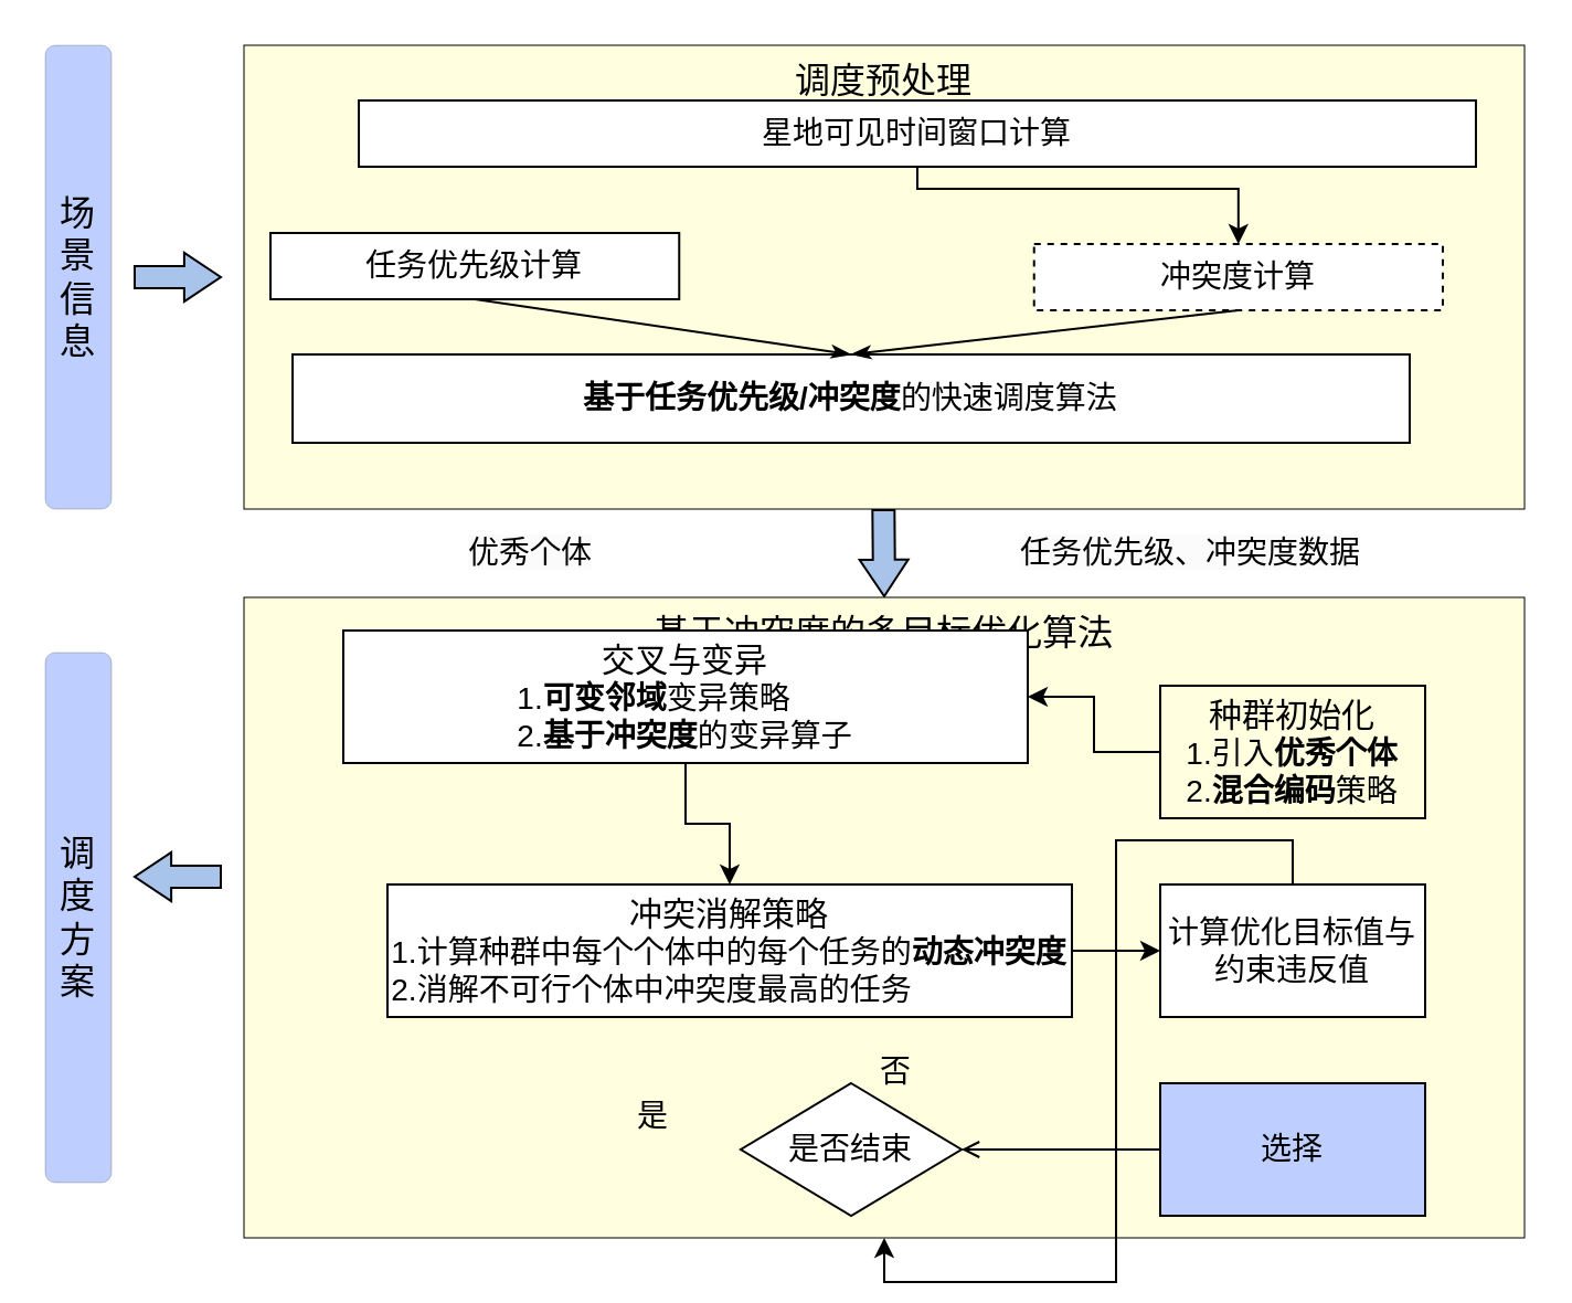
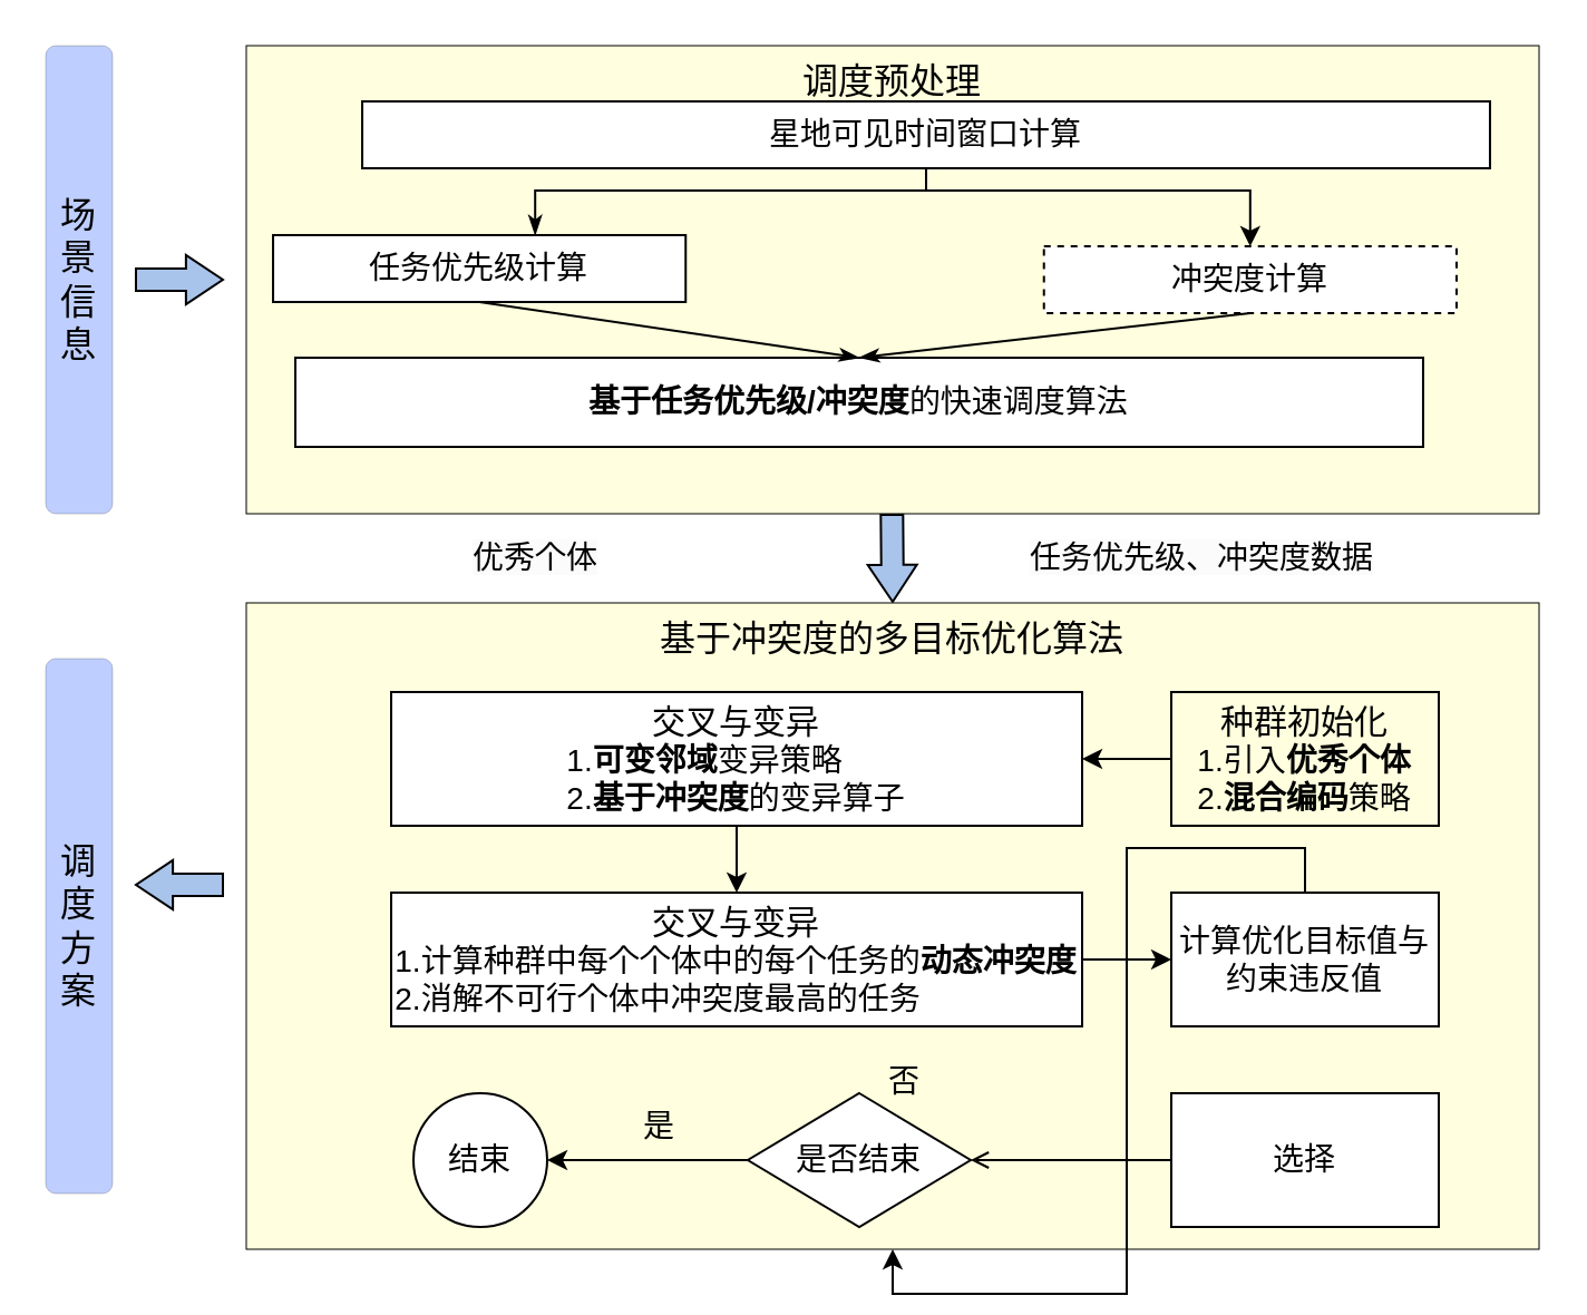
+ <mxCell id="18" style="edgeStyle=orthogonalEdgeStyle;rounded=0;orthogonalLoop=1;jettySize=auto;html=1;exitX=0.5;exitY=1;exitDx=0;exitDy=0;endArrow=classicThin;endFill=1;fontFamily=Helvetica;fontSize=14;" edge="1" parent="14" source="16" target="17"><mxGeometry relative="1" as="geometry"><Array as="points"><mxPoint x="129.574" y="65" /></Array></mxGeometry></mxCell>
- <mxCell id="11" value="&lt;font style=&quot;font-size: 15px;&quot;&gt;交叉与变异&lt;/font&gt;&lt;br style=&quot;font-size: 14px;&quot;&gt;&lt;div style=&quot;text-align: left; font-size: 14px;&quot;&gt;&lt;span style=&quot;font-size: 14px; background-color: initial;&quot;&gt;1.&lt;b style=&quot;font-size: 14px;&quot;&gt;可变邻域&lt;/b&gt;变异策略&lt;/span&gt;&lt;/div&gt;&lt;font style=&quot;font-size: 14px;&quot;&gt;&lt;div style=&quot;text-align: left; font-size: 14px;&quot;&gt;&lt;span style=&quot;background-color: initial; font-size: 14px;&quot;&gt;2.&lt;b style=&quot;font-size: 14px;&quot;&gt;基于冲突度&lt;/b&gt;的变异算子&lt;/span&gt;&lt;/div&gt;&lt;/font&gt;" style="rounded=0;whiteSpace=wrap;html=1;fontFamily=Helvetica;fontSize=14;verticalAlign=middle;" vertex="1" parent="1"><mxGeometry x="155" y="285" width="310" height="60" as="geometry" /></mxCell>
+ <mxCell id="11" value="&lt;font style=&quot;font-size: 15px;&quot;&gt;交叉与变异&lt;/font&gt;&lt;br style=&quot;font-size: 14px;&quot;&gt;&lt;div style=&quot;text-align: left; font-size: 14px;&quot;&gt;&lt;span style=&quot;font-size: 14px; background-color: initial;&quot;&gt;1.&lt;b style=&quot;font-size: 14px;&quot;&gt;可变邻域&lt;/b&gt;变异策略&lt;/span&gt;&lt;/div&gt;&lt;font style=&quot;font-size: 14px;&quot;&gt;&lt;div style=&quot;text-align: left; font-size: 14px;&quot;&gt;&lt;span style=&quot;background-color: initial; font-size: 14px;&quot;&gt;2.&lt;b style=&quot;font-size: 14px;&quot;&gt;基于冲突度&lt;/b&gt;的变异算子&lt;/span&gt;&lt;/div&gt;&lt;/font&gt;" style="rounded=0;whiteSpace=wrap;html=1;fontFamily=Helvetica;fontSize=14;verticalAlign=middle;" vertex="1" parent="1"><mxGeometry x="175" y="310" width="310" height="60" as="geometry" /></mxCell>
- <mxCell id="31" value="&lt;font style=&quot;font-size: 15px;&quot;&gt;冲突消解策略&lt;/font&gt;&lt;br style=&quot;font-size: 14px;&quot;&gt;1.计算种群中每个个体中的每个任务的&lt;b style=&quot;font-size: 14px;&quot;&gt;动态冲突度&lt;/b&gt;&lt;br style=&quot;font-size: 14px;&quot;&gt;2.消解不可行个体中冲突度最高的任务&amp;nbsp; &amp;nbsp; &amp;nbsp; &amp;nbsp; &amp;nbsp; &amp;nbsp; &amp;nbsp; &amp;nbsp; &amp;nbsp;&amp;nbsp;" style="rounded=0;whiteSpace=wrap;html=1;fontFamily=Helvetica;fontSize=14;verticalAlign=middle;" vertex="1" parent="1"><mxGeometry x="175" y="400" width="310" height="60" as="geometry" /></mxCell>
+ <mxCell id="31" value="&lt;font style=&quot;font-size: 15px;&quot;&gt;交叉与变异&lt;/font&gt;&lt;br style=&quot;font-size: 14px;&quot;&gt;1.计算种群中每个个体中的每个任务的&lt;b style=&quot;font-size: 14px;&quot;&gt;动态冲突度&lt;/b&gt;&lt;br style=&quot;font-size: 14px;&quot;&gt;2.消解不可行个体中冲突度最高的任务&amp;nbsp; &amp;nbsp; &amp;nbsp; &amp;nbsp; &amp;nbsp; &amp;nbsp; &amp;nbsp; &amp;nbsp; &amp;nbsp;&amp;nbsp;" style="rounded=0;whiteSpace=wrap;html=1;fontFamily=Helvetica;fontSize=14;verticalAlign=middle;" vertex="1" parent="1"><mxGeometry x="175" y="400" width="310" height="60" as="geometry" /></mxCell>
+ <mxCell id="33" value="&lt;font style=&quot;font-size: 14px;&quot;&gt;结束&lt;/font&gt;" style="strokeWidth=1;html=1;shape=mxgraph.flowchart.start_2;whiteSpace=wrap;aspect=fixed;" vertex="1" parent="1"><mxGeometry x="185" y="490" width="60" height="60" as="geometry" /></mxCell>
+ <mxCell id="24" value="" style="edgeStyle=orthogonalEdgeStyle;rounded=0;orthogonalLoop=1;jettySize=auto;html=1;" edge="1" parent="1" source="25" target="33"><mxGeometry relative="1" as="geometry" /></mxCell>
- <mxCell id="29" value="选择" style="whiteSpace=wrap;html=1;fontSize=14;fontFamily=Helvetica;verticalAlign=middle;rounded=0;horizontal=1;fillColor=#beceff;" vertex="1" parent="1"><mxGeometry x="525" y="490" width="120" height="60" as="geometry" /></mxCell>
+ <mxCell id="29" value="选择" style="whiteSpace=wrap;html=1;fontSize=14;fontFamily=Helvetica;verticalAlign=middle;rounded=0;horizontal=1;" vertex="1" parent="1"><mxGeometry x="525" y="490" width="120" height="60" as="geometry" /></mxCell>
